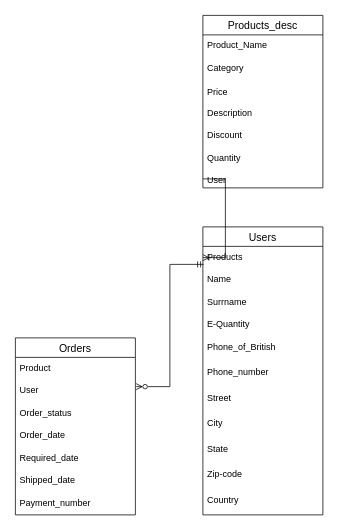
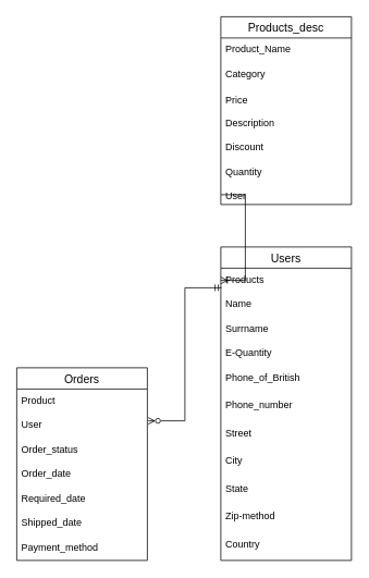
- <mxCell id="20" value="Zip-code" style="text;strokeColor=none;fillColor=none;spacingLeft=4;spacingRight=4;overflow=hidden;rotatable=0;points=[[0,0.5],[1,0.5]];portConstraint=eastwest;fontSize=12;" parent="10" vertex="1"><mxGeometry y="316" width="160" height="34" as="geometry" /></mxCell>
+ <mxCell id="20" value="Zip-method" style="text;strokeColor=none;fillColor=none;spacingLeft=4;spacingRight=4;overflow=hidden;rotatable=0;points=[[0,0.5],[1,0.5]];portConstraint=eastwest;fontSize=12;" parent="10" vertex="1"><mxGeometry y="316" width="160" height="34" as="geometry" /></mxCell>
- <mxCell id="29" value="Payment_number" style="text;strokeColor=none;fillColor=none;spacingLeft=4;spacingRight=4;overflow=hidden;rotatable=0;points=[[0,0.5],[1,0.5]];portConstraint=eastwest;fontSize=12;" parent="22" vertex="1"><mxGeometry y="206" width="160" height="30" as="geometry" /></mxCell>
+ <mxCell id="29" value="Payment_method" style="text;strokeColor=none;fillColor=none;spacingLeft=4;spacingRight=4;overflow=hidden;rotatable=0;points=[[0,0.5],[1,0.5]];portConstraint=eastwest;fontSize=12;" parent="22" vertex="1"><mxGeometry y="206" width="160" height="30" as="geometry" /></mxCell>
